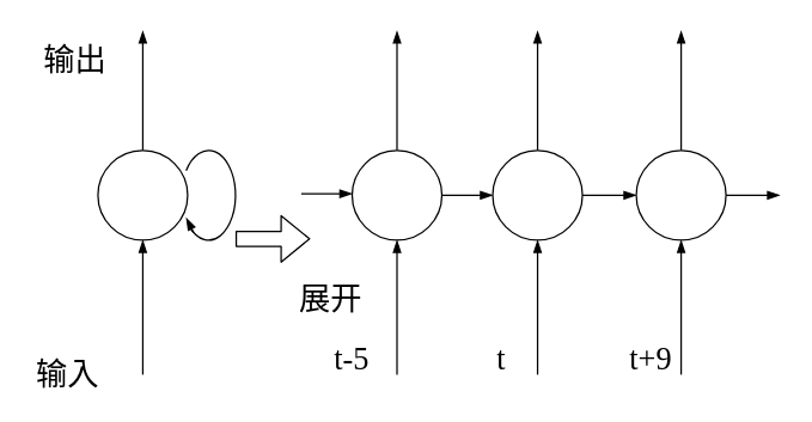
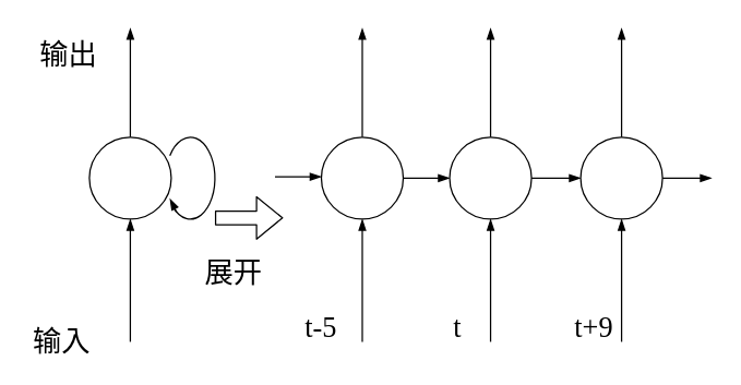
- <mxCell id="26" value="展开" style="text;html=1;strokeColor=none;fillColor=none;align=center;verticalAlign=middle;whiteSpace=wrap;rounded=0;fontFamily=Times New Roman;fontSize=21;" vertex="1" parent="1"><mxGeometry x="195" y="190" width="52" height="20" as="geometry" /></mxCell>
+ <mxCell id="26" value="展开" style="text;html=1;strokeColor=none;fillColor=none;align=center;verticalAlign=middle;whiteSpace=wrap;rounded=0;fontFamily=Times New Roman;fontSize=21;" vertex="1" parent="1"><mxGeometry x="145" y="190" width="52" height="20" as="geometry" /></mxCell>
